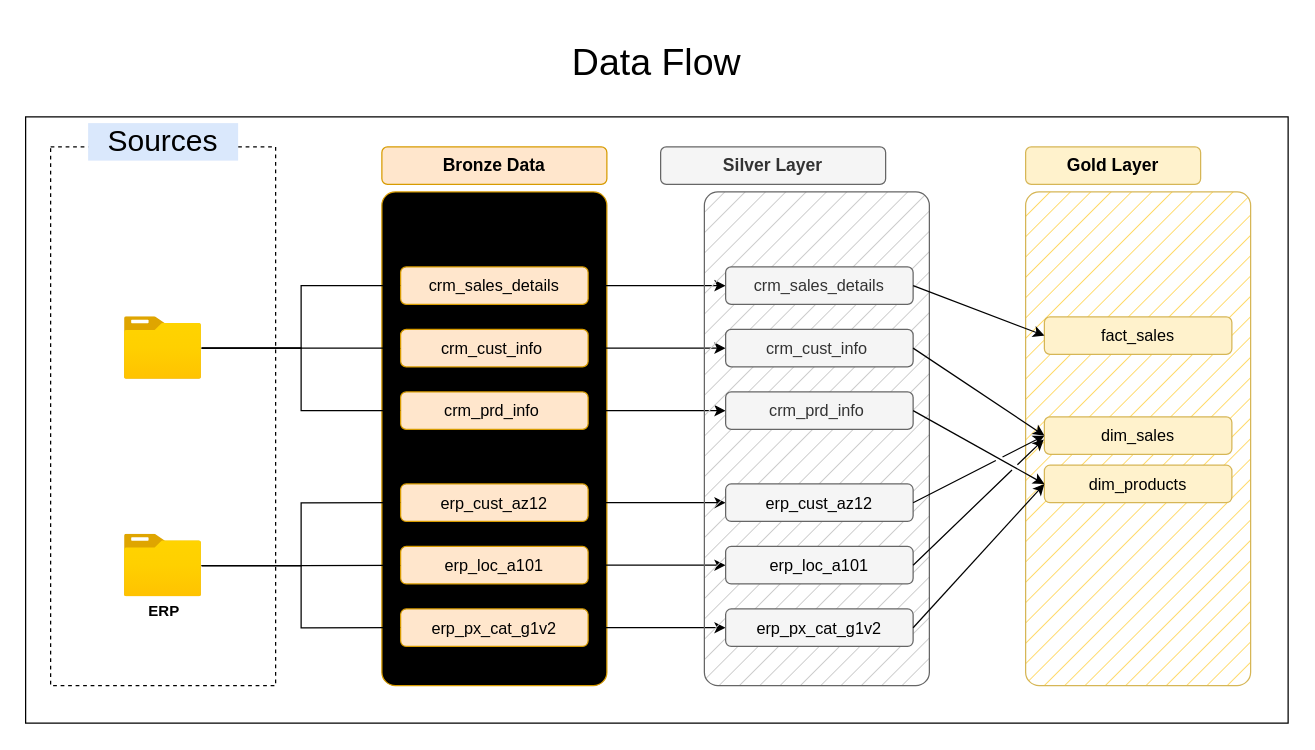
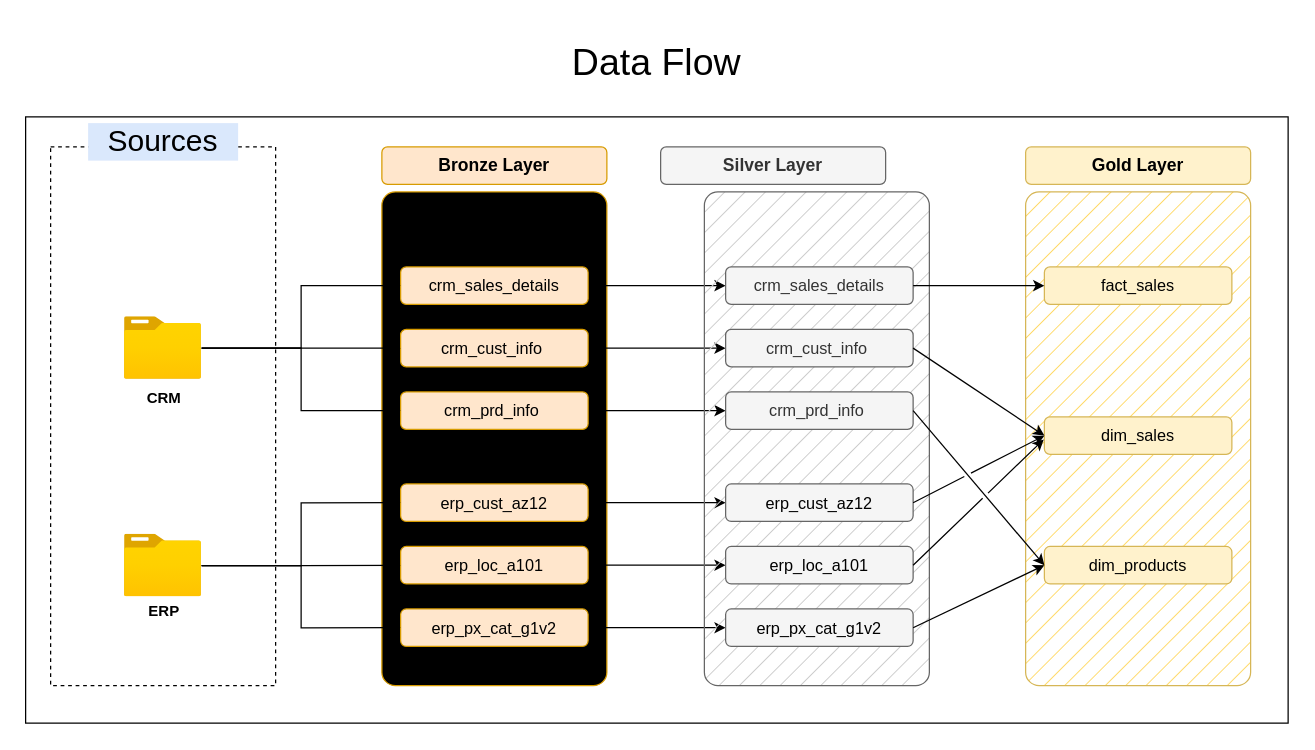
- <mxCell id="5" value="&lt;b&gt;&lt;font style=&quot;font-size: 14px;&quot;&gt;Bronze Data&lt;/font&gt;&lt;/b&gt;" style="rounded=1;whiteSpace=wrap;html=1;fillColor=#ffe6cc;strokeColor=#d79b00;" parent="1" vertex="1"><mxGeometry x="305" y="117" width="180" height="30" as="geometry" /></mxCell>
+ <mxCell id="5" value="&lt;b&gt;&lt;font style=&quot;font-size: 14px;&quot;&gt;Bronze Layer&lt;/font&gt;&lt;/b&gt;" style="rounded=1;whiteSpace=wrap;html=1;fillColor=#ffe6cc;strokeColor=#d79b00;" parent="1" vertex="1"><mxGeometry x="305" y="117" width="180" height="30" as="geometry" /></mxCell>
- <mxCell id="39" value="&lt;span style=&quot;font-size: 14px;&quot;&gt;&lt;b&gt;Gold Layer&lt;/b&gt;&lt;/span&gt;" style="rounded=1;whiteSpace=wrap;html=1;fillColor=#fff2cc;strokeColor=#d6b656;" parent="1" vertex="1"><mxGeometry x="820" y="117" width="140" height="30" as="geometry" /></mxCell>
+ <mxCell id="39" value="&lt;span style=&quot;font-size: 14px;&quot;&gt;&lt;b&gt;Gold Layer&lt;/b&gt;&lt;/span&gt;" style="rounded=1;whiteSpace=wrap;html=1;fillColor=#fff2cc;strokeColor=#d6b656;" parent="1" vertex="1"><mxGeometry x="820" y="117" width="180" height="30" as="geometry" /></mxCell>
- <mxCell id="41" value="&lt;span style=&quot;font-size: 13px;&quot;&gt;fact_sales&lt;/span&gt;" style="rounded=1;whiteSpace=wrap;html=1;fillColor=#fff2cc;strokeColor=#d6b656;" parent="1" vertex="1"><mxGeometry x="835" y="253" width="150" height="30" as="geometry" /></mxCell>
+ <mxCell id="41" value="&lt;span style=&quot;font-size: 13px;&quot;&gt;fact_sales&lt;/span&gt;" style="rounded=1;whiteSpace=wrap;html=1;fillColor=#fff2cc;strokeColor=#d6b656;" parent="1" vertex="1"><mxGeometry x="835" y="213" width="150" height="30" as="geometry" /></mxCell>
+ <mxCell id="11" value="&lt;b&gt;CRM&lt;/b&gt;" style="text;html=1;align=center;verticalAlign=middle;whiteSpace=wrap;rounded=0;" parent="9" vertex="1"><mxGeometry x="1.62" y="50" width="60" height="30" as="geometry" /></mxCell>
- <mxCell id="43" value="&lt;font style=&quot;font-size: 13px;&quot;&gt;dim_products&lt;/font&gt;" style="rounded=1;whiteSpace=wrap;html=1;fillColor=#fff2cc;strokeColor=#d6b656;" parent="1" vertex="1"><mxGeometry x="835" y="371.69" width="150" height="30" as="geometry" /></mxCell>
+ <mxCell id="43" value="&lt;font style=&quot;font-size: 13px;&quot;&gt;dim_products&lt;/font&gt;" style="rounded=1;whiteSpace=wrap;html=1;fillColor=#fff2cc;strokeColor=#d6b656;" parent="1" vertex="1"><mxGeometry x="835" y="436.69" width="150" height="30" as="geometry" /></mxCell>
